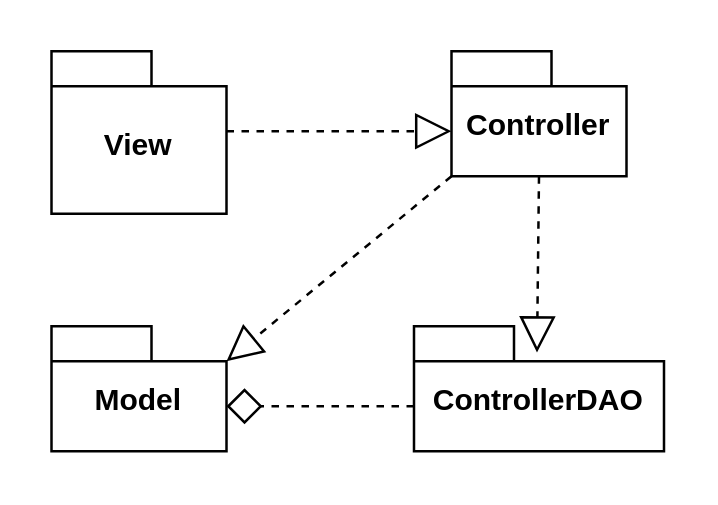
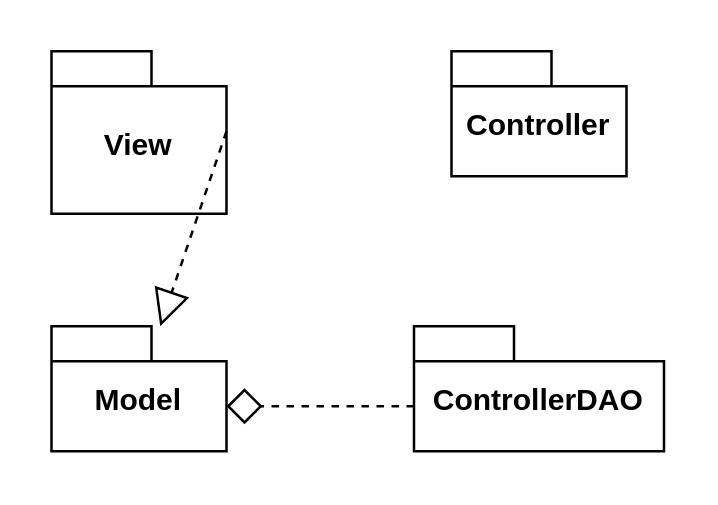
- <mxCell id="6" value="" style="endArrow=block;dashed=1;endFill=0;endSize=12;html=1;rounded=0;exitX=0;exitY=0;exitDx=70;exitDy=32;exitPerimeter=0;entryX=0;entryY=0;entryDx=0;entryDy=32;entryPerimeter=0;" edge="1" parent="1" source="2" target="3"><mxGeometry width="160" relative="1" as="geometry"><mxPoint x="110" y="45" as="sourcePoint" /><mxPoint x="210" y="50" as="targetPoint" /></mxGeometry></mxCell>
+ <mxCell id="6" value="" style="endArrow=block;dashed=1;endFill=0;endSize=12;html=1;rounded=0;exitX=0;exitY=0;exitDx=70;exitDy=32;exitPerimeter=0;" edge="1" parent="1" source="2" target="5"><mxGeometry width="160" relative="1" as="geometry"><mxPoint x="110" y="45" as="sourcePoint" /><mxPoint x="210" y="50" as="targetPoint" /></mxGeometry></mxCell>
- <mxCell id="7" value="" style="endArrow=block;dashed=1;endFill=0;endSize=12;html=1;rounded=0;exitX=0.5;exitY=1;exitDx=0;exitDy=0;exitPerimeter=0;entryX=0.492;entryY=0.211;entryDx=0;entryDy=0;entryPerimeter=0;" edge="1" parent="1" source="3" target="4"><mxGeometry width="160" relative="1" as="geometry"><mxPoint x="260" y="100" as="sourcePoint" /><mxPoint x="350" y="100" as="targetPoint" /></mxGeometry></mxCell>
- <mxCell id="9" value="" style="endArrow=block;dashed=1;endFill=0;endSize=12;html=1;rounded=0;exitX=0;exitY=0;exitDx=0;exitDy=50;exitPerimeter=0;entryX=0;entryY=0;entryDx=70;entryDy=14;entryPerimeter=0;" edge="1" parent="1" source="3" target="5"><mxGeometry width="160" relative="1" as="geometry"><mxPoint x="225" y="80" as="sourcePoint" /><mxPoint x="224" y="151" as="targetPoint" /></mxGeometry></mxCell>
